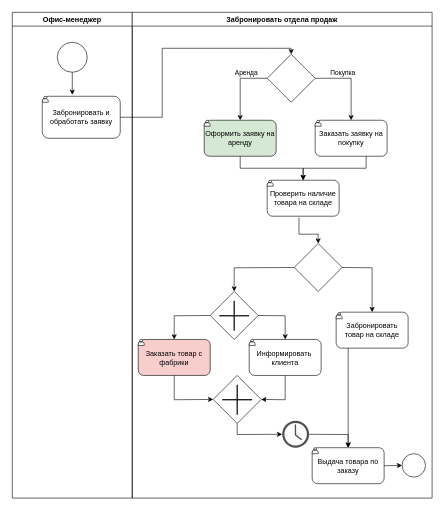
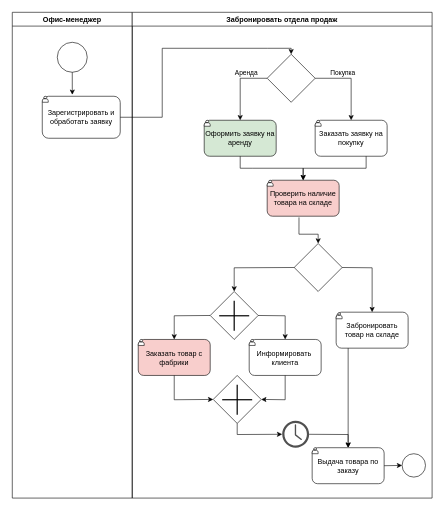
- <mxCell id="4" value="Забронировать и обработать заявку" style="rounded=1;whiteSpace=wrap;html=1;" vertex="1" parent="2"><mxGeometry x="50" y="140" width="130" height="70" as="geometry" /></mxCell>
+ <mxCell id="4" value="Зарегистрировать и обработать заявку" style="rounded=1;whiteSpace=wrap;html=1;" vertex="1" parent="2"><mxGeometry x="50" y="140" width="130" height="70" as="geometry" /></mxCell>
- <mxCell id="15" value="Проверить наличие товара на складе" style="rounded=1;whiteSpace=wrap;html=1;" vertex="1" parent="7"><mxGeometry x="225" y="280" width="120" height="60" as="geometry" /></mxCell>
+ <mxCell id="15" value="Проверить наличие товара на складе" style="rounded=1;whiteSpace=wrap;html=1;fillColor=#f8cecc;" vertex="1" parent="7"><mxGeometry x="225" y="280" width="120" height="60" as="geometry" /></mxCell>
